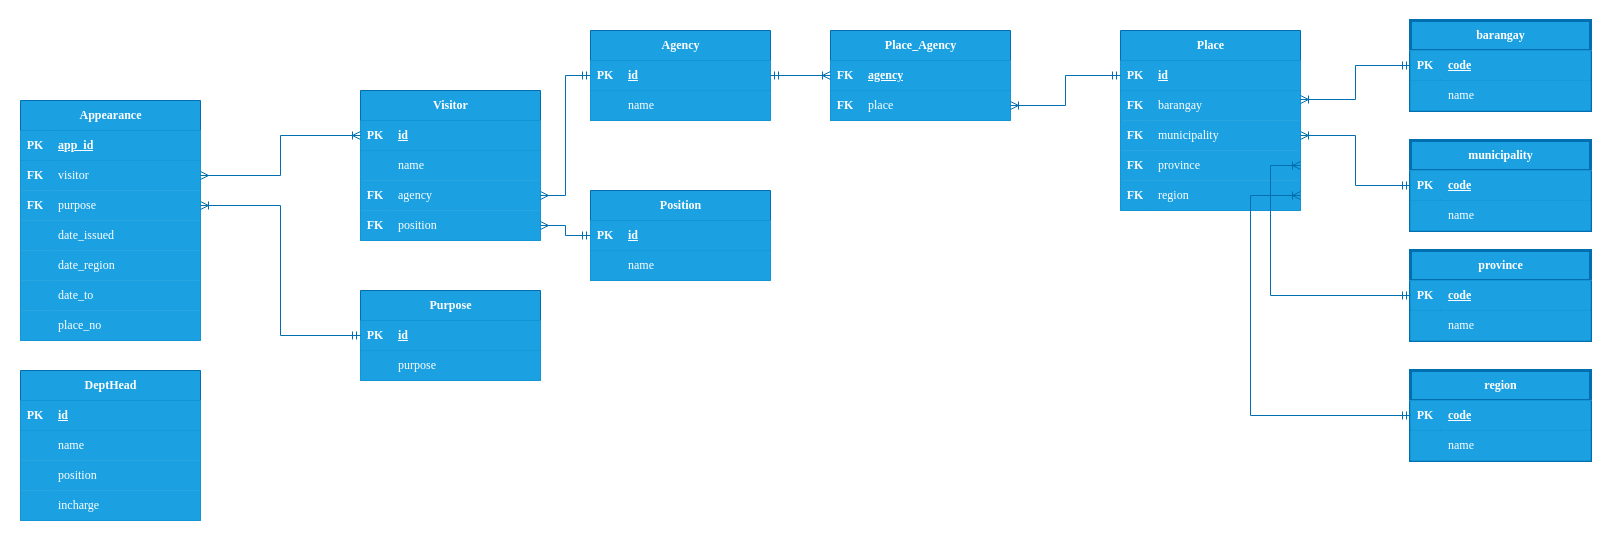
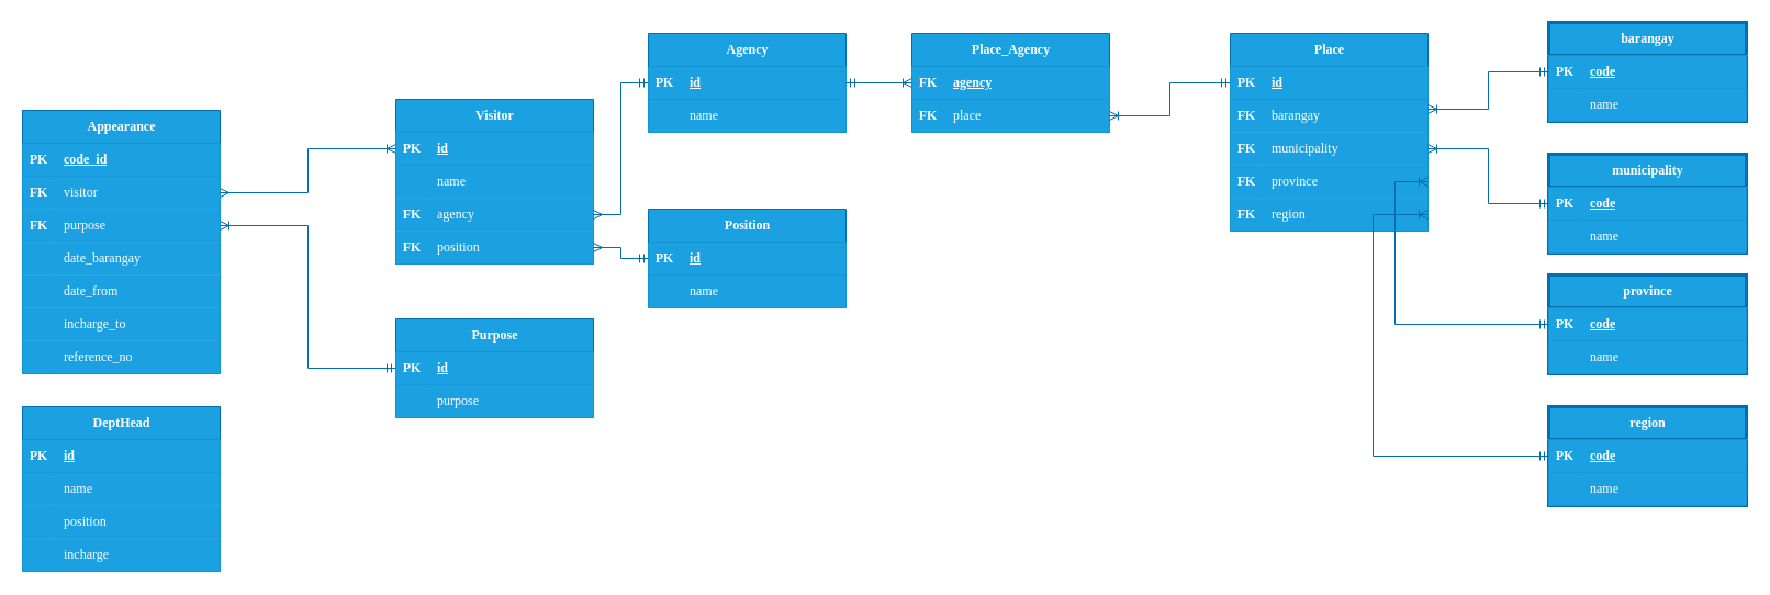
- <mxCell id="47" value="app_id" style="shape=partialRectangle;connectable=0;fillColor=#1ba1e2;top=0;left=0;bottom=0;right=0;align=left;spacingLeft=6;fontStyle=5;overflow=hidden;whiteSpace=wrap;html=1;fontFamily=Verdana;fontSize=12;labelBackgroundColor=none;strokeColor=#006EAF;fontColor=#ffffff;shadow=0;swimlaneLine=1;fixDash=0;" parent="45" vertex="1"><mxGeometry x="30" width="150" height="30" as="geometry"><mxRectangle width="150" height="30" as="alternateBounds" /></mxGeometry></mxCell>
+ <mxCell id="47" value="code_id" style="shape=partialRectangle;connectable=0;fillColor=#1ba1e2;top=0;left=0;bottom=0;right=0;align=left;spacingLeft=6;fontStyle=5;overflow=hidden;whiteSpace=wrap;html=1;fontFamily=Verdana;fontSize=12;labelBackgroundColor=none;strokeColor=#006EAF;fontColor=#ffffff;shadow=0;swimlaneLine=1;fixDash=0;" parent="45" vertex="1"><mxGeometry x="30" width="150" height="30" as="geometry"><mxRectangle width="150" height="30" as="alternateBounds" /></mxGeometry></mxCell>
- <mxCell id="56" value="date_issued" style="shape=partialRectangle;connectable=0;fillColor=#1ba1e2;top=0;left=0;bottom=0;right=0;align=left;spacingLeft=6;overflow=hidden;whiteSpace=wrap;html=1;fontFamily=Verdana;fontSize=12;labelBackgroundColor=none;strokeColor=#006EAF;fontColor=#ffffff;shadow=0;swimlaneLine=1;fixDash=0;" parent="54" vertex="1"><mxGeometry x="30" width="150" height="30" as="geometry"><mxRectangle width="150" height="30" as="alternateBounds" /></mxGeometry></mxCell>
+ <mxCell id="56" value="date_barangay" style="shape=partialRectangle;connectable=0;fillColor=#1ba1e2;top=0;left=0;bottom=0;right=0;align=left;spacingLeft=6;overflow=hidden;whiteSpace=wrap;html=1;fontFamily=Verdana;fontSize=12;labelBackgroundColor=none;strokeColor=#006EAF;fontColor=#ffffff;shadow=0;swimlaneLine=1;fixDash=0;" parent="54" vertex="1"><mxGeometry x="30" width="150" height="30" as="geometry"><mxRectangle width="150" height="30" as="alternateBounds" /></mxGeometry></mxCell>
- <mxCell id="59" value="date_region" style="shape=partialRectangle;connectable=0;fillColor=#1ba1e2;top=0;left=0;bottom=0;right=0;align=left;spacingLeft=6;overflow=hidden;whiteSpace=wrap;html=1;fontFamily=Verdana;fontSize=12;labelBackgroundColor=none;strokeColor=#006EAF;fontColor=#ffffff;shadow=0;swimlaneLine=1;fixDash=0;" parent="57" vertex="1"><mxGeometry x="30" width="150" height="30" as="geometry"><mxRectangle width="150" height="30" as="alternateBounds" /></mxGeometry></mxCell>
+ <mxCell id="59" value="date_from" style="shape=partialRectangle;connectable=0;fillColor=#1ba1e2;top=0;left=0;bottom=0;right=0;align=left;spacingLeft=6;overflow=hidden;whiteSpace=wrap;html=1;fontFamily=Verdana;fontSize=12;labelBackgroundColor=none;strokeColor=#006EAF;fontColor=#ffffff;shadow=0;swimlaneLine=1;fixDash=0;" parent="57" vertex="1"><mxGeometry x="30" width="150" height="30" as="geometry"><mxRectangle width="150" height="30" as="alternateBounds" /></mxGeometry></mxCell>
- <mxCell id="62" value="date_to" style="shape=partialRectangle;connectable=0;fillColor=#1ba1e2;top=0;left=0;bottom=0;right=0;align=left;spacingLeft=6;overflow=hidden;whiteSpace=wrap;html=1;fontFamily=Verdana;fontSize=12;labelBackgroundColor=none;strokeColor=#006EAF;fontColor=#ffffff;shadow=0;swimlaneLine=1;fixDash=0;" parent="60" vertex="1"><mxGeometry x="30" width="150" height="30" as="geometry"><mxRectangle width="150" height="30" as="alternateBounds" /></mxGeometry></mxCell>
+ <mxCell id="62" value="incharge_to" style="shape=partialRectangle;connectable=0;fillColor=#1ba1e2;top=0;left=0;bottom=0;right=0;align=left;spacingLeft=6;overflow=hidden;whiteSpace=wrap;html=1;fontFamily=Verdana;fontSize=12;labelBackgroundColor=none;strokeColor=#006EAF;fontColor=#ffffff;shadow=0;swimlaneLine=1;fixDash=0;" parent="60" vertex="1"><mxGeometry x="30" width="150" height="30" as="geometry"><mxRectangle width="150" height="30" as="alternateBounds" /></mxGeometry></mxCell>
- <mxCell id="65" value="place_no" style="shape=partialRectangle;connectable=0;fillColor=#1ba1e2;top=0;left=0;bottom=0;right=0;align=left;spacingLeft=6;overflow=hidden;whiteSpace=wrap;html=1;fontFamily=Verdana;fontSize=12;labelBackgroundColor=none;strokeColor=#006EAF;fontColor=#ffffff;shadow=0;swimlaneLine=1;fixDash=0;" vertex="1" parent="63"><mxGeometry x="30" width="150" height="30" as="geometry"><mxRectangle width="150" height="30" as="alternateBounds" /></mxGeometry></mxCell>
+ <mxCell id="65" value="reference_no" style="shape=partialRectangle;connectable=0;fillColor=#1ba1e2;top=0;left=0;bottom=0;right=0;align=left;spacingLeft=6;overflow=hidden;whiteSpace=wrap;html=1;fontFamily=Verdana;fontSize=12;labelBackgroundColor=none;strokeColor=#006EAF;fontColor=#ffffff;shadow=0;swimlaneLine=1;fixDash=0;" vertex="1" parent="63"><mxGeometry x="30" width="150" height="30" as="geometry"><mxRectangle width="150" height="30" as="alternateBounds" /></mxGeometry></mxCell>
